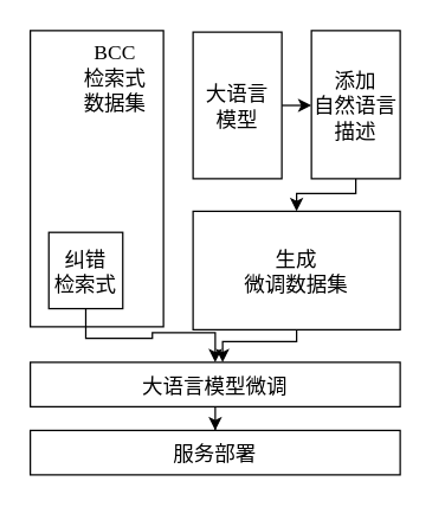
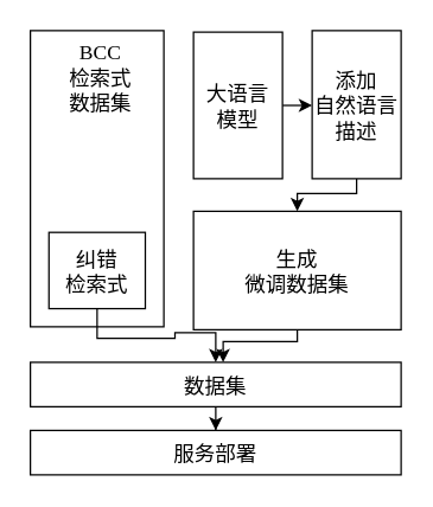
- <mxCell id="3" value="BCC&#10;检索式&#10;数据集" style="rounded=0;fontSize=14;strokeColor=none;fontFamily=SimSun;" parent="1" vertex="1"><mxGeometry x="47.5" y="31" width="60" height="40" as="geometry" /></mxCell>
+ <mxCell id="3" value="BCC&#10;检索式&#10;数据集" style="rounded=0;fontSize=14;strokeColor=none;fontFamily=SimSun;" parent="1" vertex="1"><mxGeometry x="37.5" y="31" width="60" height="40" as="geometry" /></mxCell>
- <mxCell id="5" value="纠错&#10;检索式" style="rounded=0;fontFamily=SimSun;fontSize=14;" parent="1" vertex="1"><mxGeometry x="32.5" y="156.25" width="50" height="51.5" as="geometry" /></mxCell>
+ <mxCell id="5" value="纠错&#10;检索式" style="rounded=0;fontFamily=SimSun;fontSize=14;" parent="1" vertex="1"><mxGeometry x="32.5" y="156.25" width="65" height="51.5" as="geometry" /></mxCell>
- <mxCell id="13" value="大语言模型微调" style="rounded=0;fontFamily=SimSun;fontSize=14;" parent="1" vertex="1"><mxGeometry x="20" y="244" width="250" height="30" as="geometry" /></mxCell>
+ <mxCell id="13" value="数据集" style="rounded=0;fontFamily=SimSun;fontSize=14;" parent="1" vertex="1"><mxGeometry x="20" y="244" width="250" height="30" as="geometry" /></mxCell>
